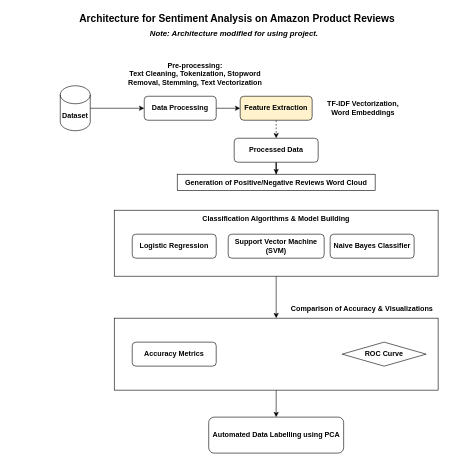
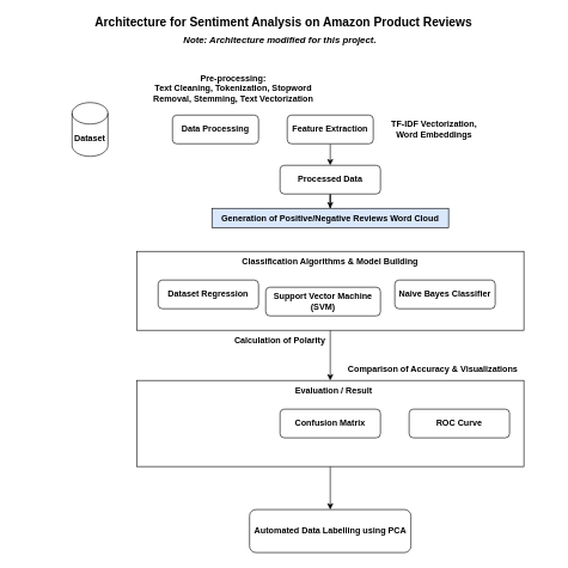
- <mxCell id="29" value="&lt;b style=&quot;font-family: Aptos, sans-serif; text-align: start;&quot;&gt;&lt;i style=&quot;&quot;&gt;&lt;span style=&quot;font-family: Calibri, sans-serif;&quot;&gt;&lt;font style=&quot;font-size: 13px;&quot;&gt;Note: Architecture modified for using project.&lt;/font&gt;&lt;/span&gt;&lt;/i&gt;&lt;/b&gt;" style="text;html=1;align=center;verticalAlign=middle;whiteSpace=wrap;rounded=0;" vertex="1" parent="1"><mxGeometry x="170" y="40" width="440" height="30" as="geometry" /></mxCell>
+ <mxCell id="29" value="&lt;b style=&quot;font-family: Aptos, sans-serif; text-align: start;&quot;&gt;&lt;i style=&quot;&quot;&gt;&lt;span style=&quot;font-family: Calibri, sans-serif;&quot;&gt;&lt;font style=&quot;font-size: 13px;&quot;&gt;Note: Architecture modified for this project.&lt;/font&gt;&lt;/span&gt;&lt;/i&gt;&lt;/b&gt;" style="text;html=1;align=center;verticalAlign=middle;whiteSpace=wrap;rounded=0;" vertex="1" parent="1"><mxGeometry x="170" y="40" width="440" height="30" as="geometry" /></mxCell>
- <mxCell id="6" style="edgeStyle=orthogonalEdgeStyle;rounded=0;orthogonalLoop=1;jettySize=auto;html=1;exitX=1;exitY=0.5;exitDx=0;exitDy=0;exitPerimeter=0;entryX=0;entryY=0.5;entryDx=0;entryDy=0;" edge="1" parent="1" source="7" target="9"><mxGeometry relative="1" as="geometry" /></mxCell>
- <mxCell id="8" style="edgeStyle=orthogonalEdgeStyle;rounded=0;orthogonalLoop=1;jettySize=auto;html=1;exitX=1;exitY=0.5;exitDx=0;exitDy=0;entryX=0;entryY=0.5;entryDx=0;entryDy=0;" edge="1" parent="1" source="9" target="11"><mxGeometry relative="1" as="geometry" /></mxCell>
- <mxCell id="11" value="&lt;b&gt;Feature Extraction&lt;/b&gt;" style="rounded=1;whiteSpace=wrap;html=1;fillColor=#fff2cc;" vertex="1" parent="1"><mxGeometry x="400" y="160" width="120" height="40" as="geometry" /></mxCell>
+ <mxCell id="11" value="&lt;b&gt;Feature Extraction&lt;/b&gt;" style="rounded=1;whiteSpace=wrap;html=1;" vertex="1" parent="1"><mxGeometry x="400" y="160" width="120" height="40" as="geometry" /></mxCell>
- <mxCell id="10" style="edgeStyle=orthogonalEdgeStyle;rounded=0;orthogonalLoop=1;jettySize=auto;html=1;exitX=0.5;exitY=1;exitDx=0;exitDy=0;entryX=0.5;entryY=0;entryDx=0;entryDy=0;dashed=1;" edge="1" parent="1" source="11" target="13"><mxGeometry relative="1" as="geometry" /></mxCell>
+ <mxCell id="10" style="edgeStyle=orthogonalEdgeStyle;rounded=0;orthogonalLoop=1;jettySize=auto;html=1;exitX=0.5;exitY=1;exitDx=0;exitDy=0;entryX=0.5;entryY=0;entryDx=0;entryDy=0;" edge="1" parent="1" source="11" target="13"><mxGeometry relative="1" as="geometry" /></mxCell>
- <mxCell id="28" value="&lt;b style=&quot;text-wrap: nowrap;&quot;&gt;Generation of Positive/Negative Reviews Word Cloud&lt;/b&gt;" style="rounded=0;whiteSpace=wrap;html=1;" vertex="1" parent="1"><mxGeometry x="295" y="290" width="330" height="27" as="geometry" /></mxCell>
+ <mxCell id="28" value="&lt;b style=&quot;text-wrap: nowrap;&quot;&gt;Generation of Positive/Negative Reviews Word Cloud&lt;/b&gt;" style="rounded=0;whiteSpace=wrap;html=1;fillColor=#dae8fc;" vertex="1" parent="1"><mxGeometry x="295" y="290" width="330" height="27" as="geometry" /></mxCell>
- <mxCell id="18" value="&lt;b&gt;Logistic Regression&lt;/b&gt;" style="rounded=1;whiteSpace=wrap;html=1;" vertex="1" parent="1"><mxGeometry x="220" y="390" width="140" height="40" as="geometry" /></mxCell>
+ <mxCell id="18" value="&lt;b&gt;Dataset Regression&lt;/b&gt;" style="rounded=1;whiteSpace=wrap;html=1;" vertex="1" parent="1"><mxGeometry x="220" y="390" width="140" height="40" as="geometry" /></mxCell>
- <mxCell id="19" value="&lt;b&gt;Support Vector Machine (SVM)&lt;/b&gt;" style="rounded=1;whiteSpace=wrap;html=1;" vertex="1" parent="1"><mxGeometry x="380" y="390" width="160" height="40" as="geometry" /></mxCell>
+ <mxCell id="19" value="&lt;b&gt;Support Vector Machine (SVM)&lt;/b&gt;" style="rounded=1;whiteSpace=wrap;html=1;" vertex="1" parent="1"><mxGeometry x="370" y="400" width="160" height="40" as="geometry" /></mxCell>
+ <mxCell id="27" value="&lt;b&gt;Calculation of Polarity&lt;/b&gt;" style="text;html=1;align=center;verticalAlign=middle;whiteSpace=wrap;rounded=0;" vertex="1" parent="1"><mxGeometry x="320" y="460" width="140" height="30" as="geometry" /></mxCell>
+ <mxCell id="24" value="&lt;b&gt;Evaluation / Result&lt;/b&gt;" style="text;html=1;align=center;verticalAlign=middle;whiteSpace=wrap;rounded=0;" vertex="1" parent="1"><mxGeometry x="410" y="530" width="110" height="30" as="geometry" /></mxCell>
- <mxCell id="21" value="&lt;b&gt;Accuracy Metrics&lt;/b&gt;" style="rounded=1;whiteSpace=wrap;html=1;" vertex="1" parent="1"><mxGeometry x="220" y="570" width="140" height="40" as="geometry" /></mxCell>
+ <mxCell id="22" value="&lt;b&gt;Confusion Matrix&lt;/b&gt;" style="rounded=1;whiteSpace=wrap;html=1;" vertex="1" parent="1"><mxGeometry x="390" y="570" width="140" height="40" as="geometry" /></mxCell>
- <mxCell id="23" value="&lt;b&gt;ROC Curve&lt;/b&gt;" style="rhombus;whiteSpace=wrap;html=1;" vertex="1" parent="1"><mxGeometry x="570" y="570" width="140" height="40" as="geometry" /></mxCell>
+ <mxCell id="23" value="&lt;b&gt;ROC Curve&lt;/b&gt;" style="rounded=1;whiteSpace=wrap;html=1;" vertex="1" parent="1"><mxGeometry x="570" y="570" width="140" height="40" as="geometry" /></mxCell>
- <mxCell id="25" value="&lt;b&gt;Automated Data Labelling using PCA&lt;/b&gt;" style="rounded=1;whiteSpace=wrap;html=1;" vertex="1" parent="1"><mxGeometry x="347.5" y="695" width="225" height="60" as="geometry" /></mxCell>
+ <mxCell id="25" value="&lt;b&gt;Automated Data Labelling using PCA&lt;/b&gt;" style="rounded=1;whiteSpace=wrap;html=1;" vertex="1" parent="1"><mxGeometry x="347.5" y="710" width="225" height="60" as="geometry" /></mxCell>
